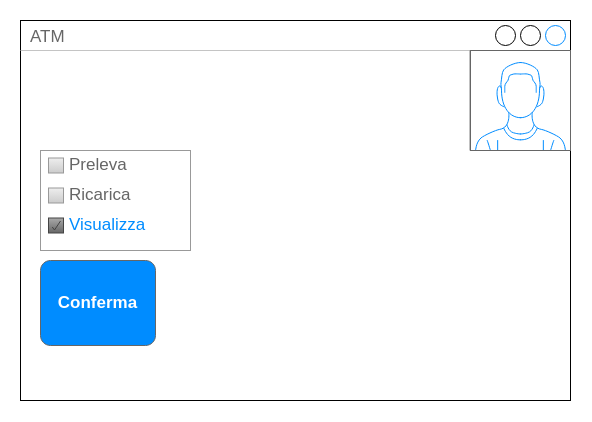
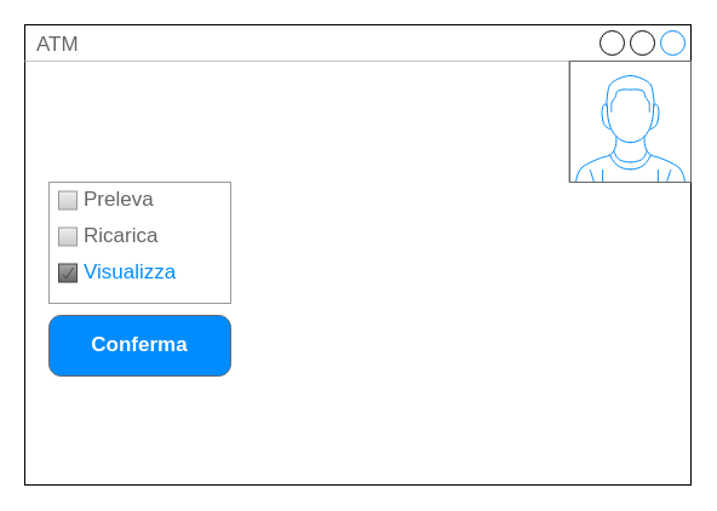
- <mxCell id="8" value="Conferma" style="strokeWidth=1;shadow=0;dashed=0;align=center;html=1;shape=mxgraph.mockup.buttons.button;strokeColor=#666666;fontColor=#ffffff;mainText=;buttonStyle=round;fontSize=17;fontStyle=1;fillColor=#008cff;whiteSpace=wrap;" vertex="1" parent="1"><mxGeometry x="40" y="260" width="115" height="85" as="geometry" /></mxCell>
+ <mxCell id="8" value="Conferma" style="strokeWidth=1;shadow=0;dashed=0;align=center;html=1;shape=mxgraph.mockup.buttons.button;strokeColor=#666666;fontColor=#ffffff;mainText=;buttonStyle=round;fontSize=17;fontStyle=1;fillColor=#008cff;whiteSpace=wrap;" vertex="1" parent="1"><mxGeometry x="40" y="260" width="150" height="50" as="geometry" /></mxCell>
